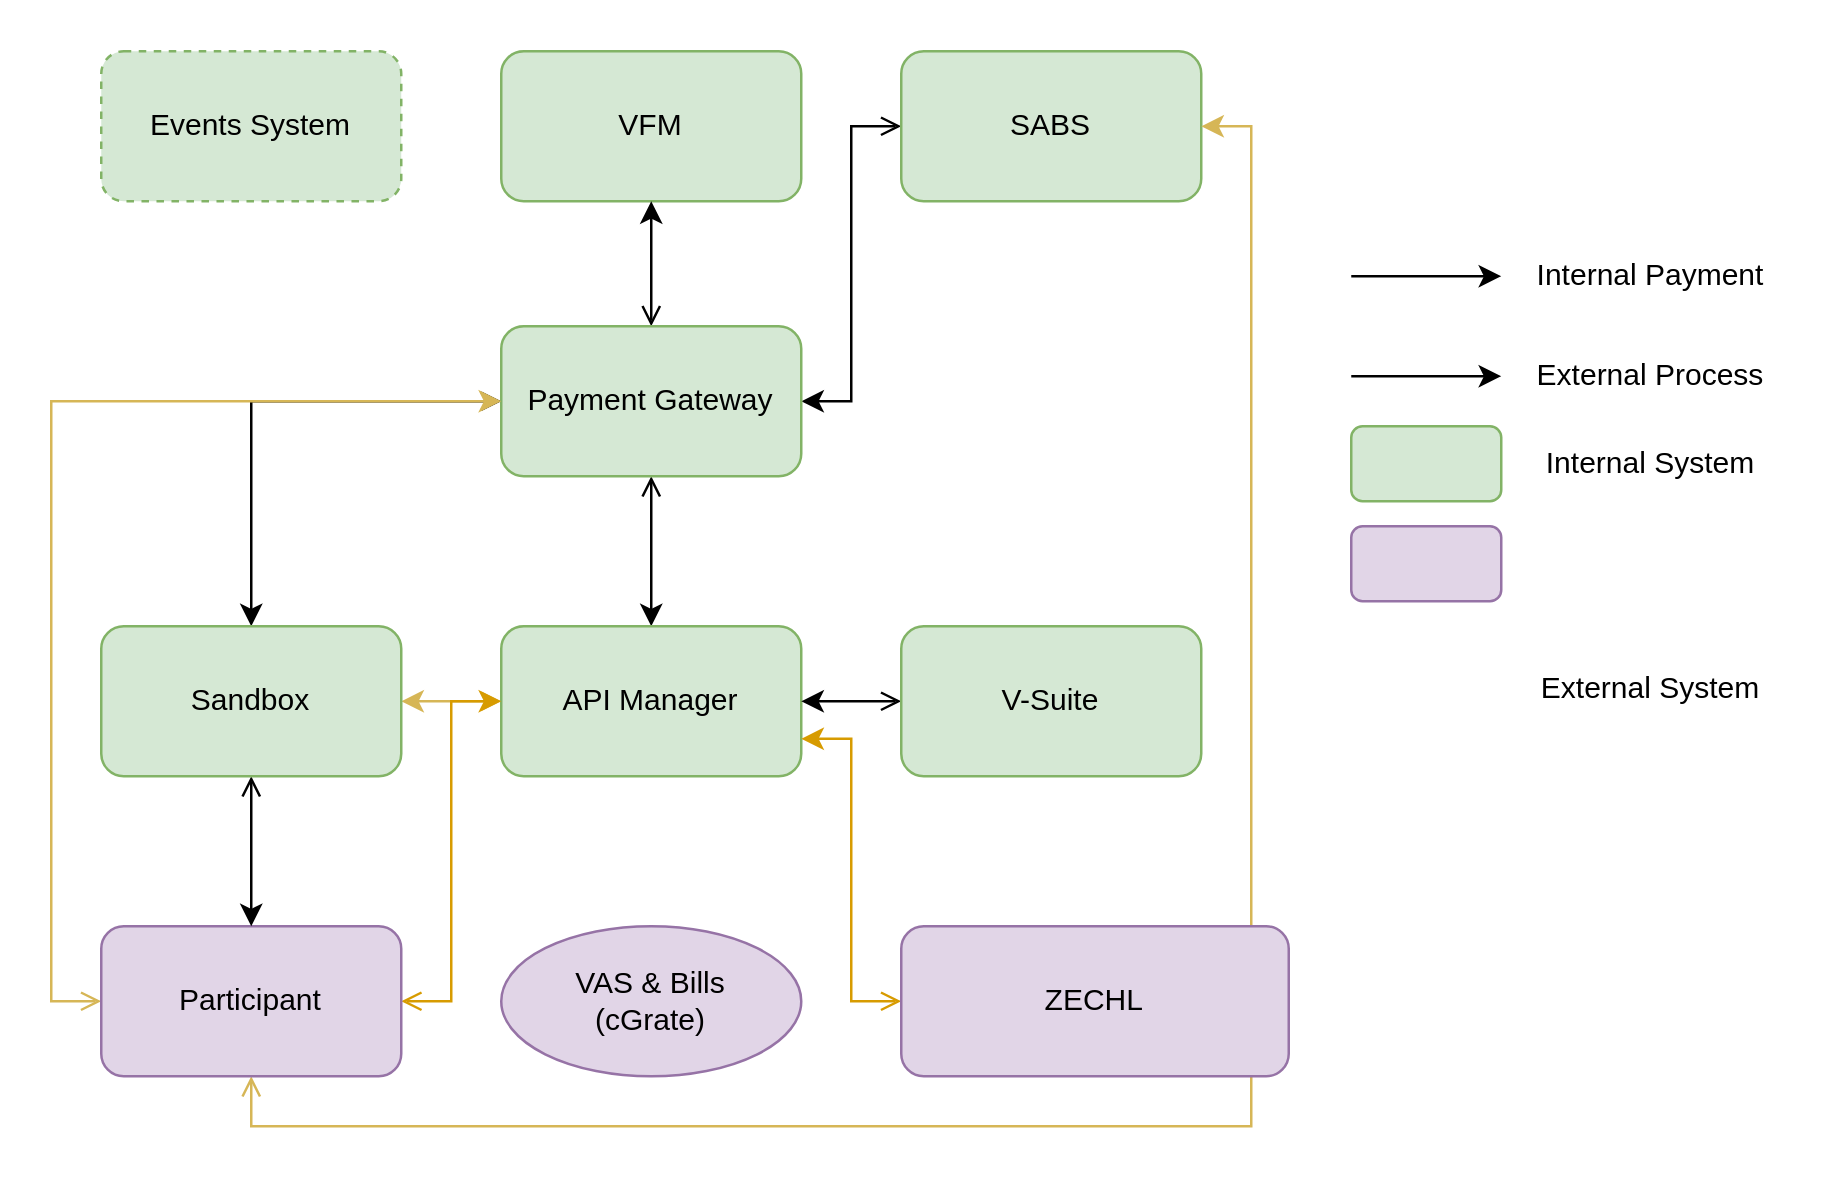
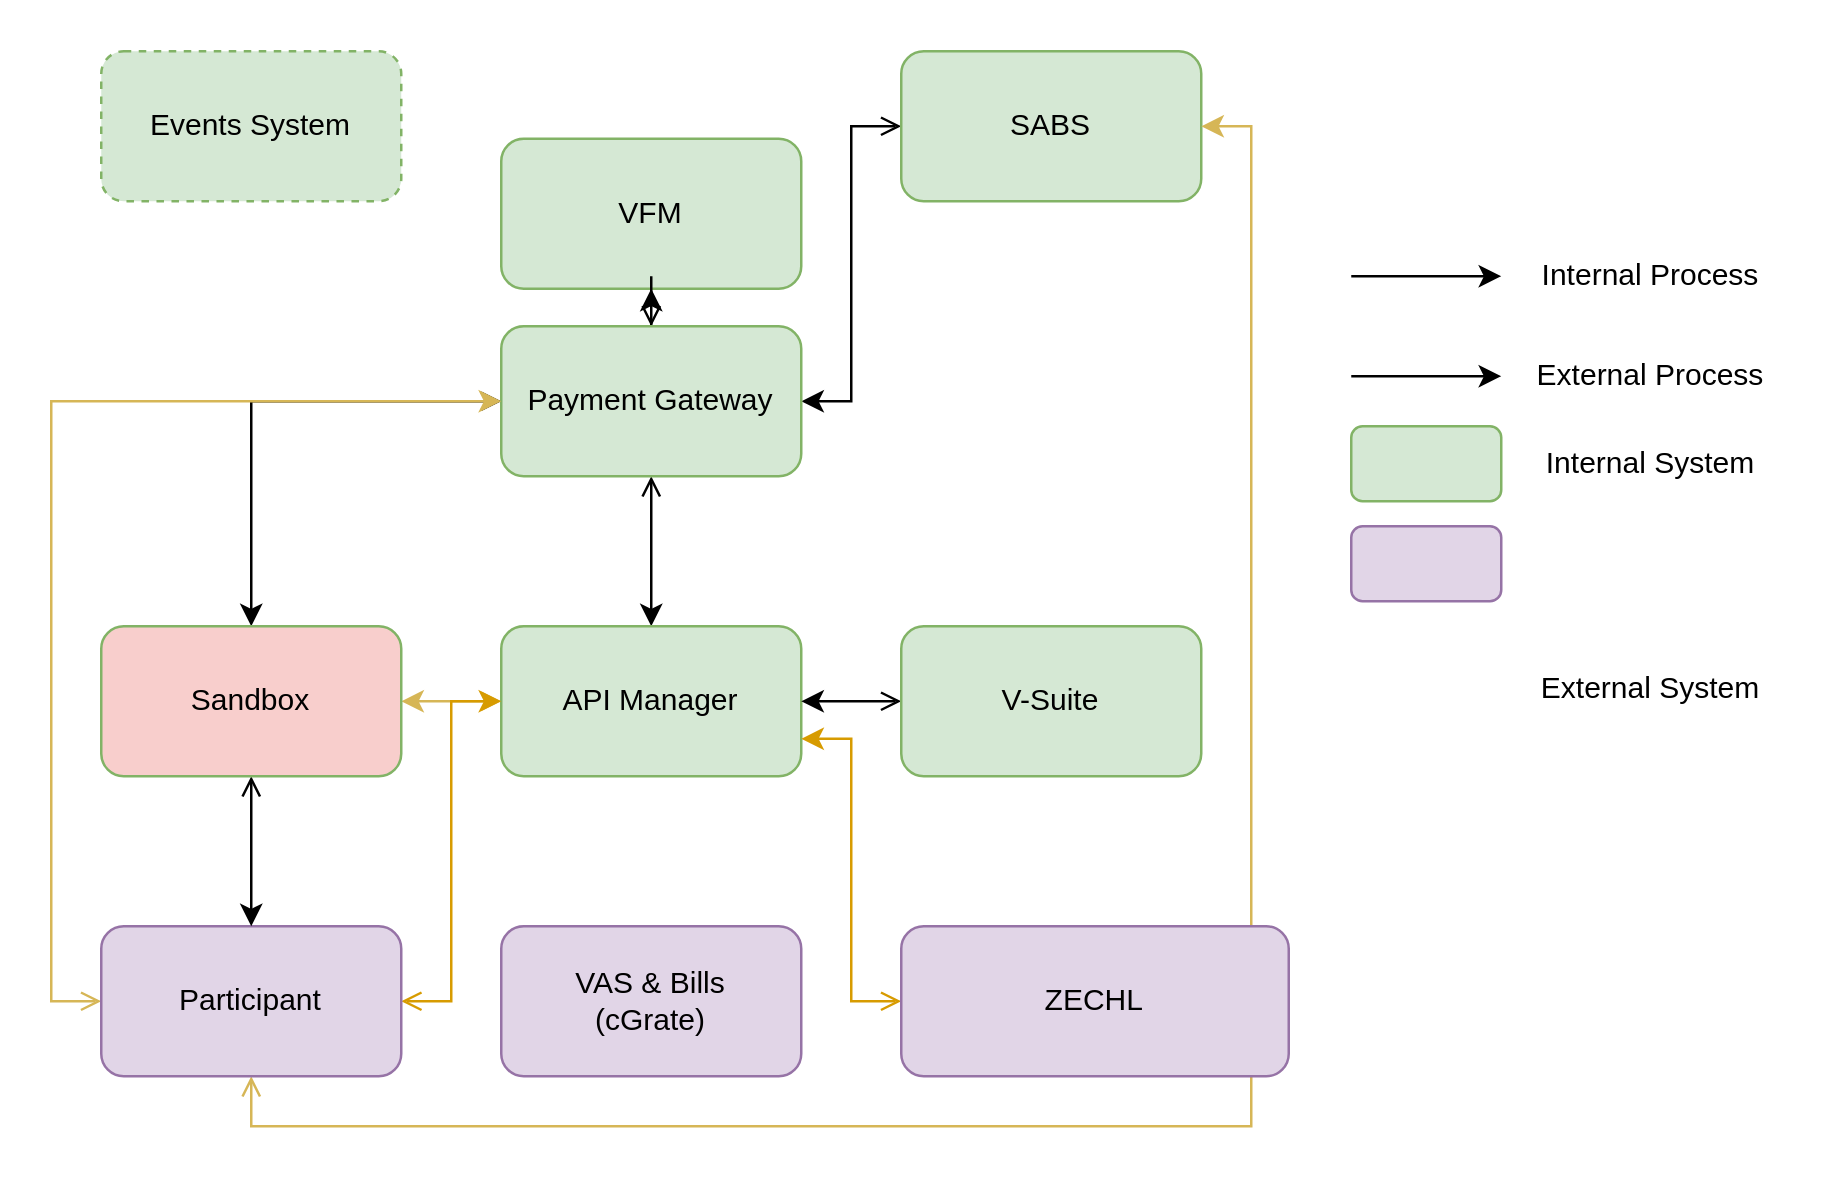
- <mxCell id="3" value="VFM" style="rounded=1;whiteSpace=wrap;html=1;fillColor=#d5e8d4;strokeColor=#82b366;" vertex="1" parent="1"><mxGeometry x="200" y="20" width="120" height="60" as="geometry" /></mxCell>
+ <mxCell id="3" value="VFM" style="rounded=1;whiteSpace=wrap;html=1;fillColor=#d5e8d4;strokeColor=#82b366;" vertex="1" parent="1"><mxGeometry x="200" y="55" width="120" height="60" as="geometry" /></mxCell>
- <mxCell id="23" value="Internal Payment" style="text;html=1;strokeColor=none;fillColor=none;align=center;verticalAlign=middle;whiteSpace=wrap;rounded=0;" vertex="1" parent="1"><mxGeometry x="610" y="100" width="100" height="20" as="geometry" /></mxCell>
+ <mxCell id="23" value="Internal Process" style="text;html=1;strokeColor=none;fillColor=none;align=center;verticalAlign=middle;whiteSpace=wrap;rounded=0;" vertex="1" parent="1"><mxGeometry x="610" y="100" width="100" height="20" as="geometry" /></mxCell>
- <mxCell id="30" value="Sandbox" style="rounded=1;whiteSpace=wrap;html=1;fillColor=#d5e8d4;strokeColor=#82b366;" vertex="1" parent="1"><mxGeometry x="40" y="250" width="120" height="60" as="geometry" /></mxCell>
+ <mxCell id="30" value="Sandbox" style="rounded=1;whiteSpace=wrap;html=1;fillColor=#f8cecc;strokeColor=#82b366;" vertex="1" parent="1"><mxGeometry x="40" y="250" width="120" height="60" as="geometry" /></mxCell>
- <mxCell id="16" value="VAS &amp;amp; Bills&lt;br&gt;(cGrate)" style="ellipse;whiteSpace=wrap;html=1;fillColor=#e1d5e7;strokeColor=#9673a6;" vertex="1" parent="1"><mxGeometry x="200" y="370" width="120" height="60" as="geometry" /></mxCell>
+ <mxCell id="16" value="VAS &amp;amp; Bills&lt;br&gt;(cGrate)" style="rounded=1;whiteSpace=wrap;html=1;fillColor=#e1d5e7;strokeColor=#9673a6;" vertex="1" parent="1"><mxGeometry x="200" y="370" width="120" height="60" as="geometry" /></mxCell>
